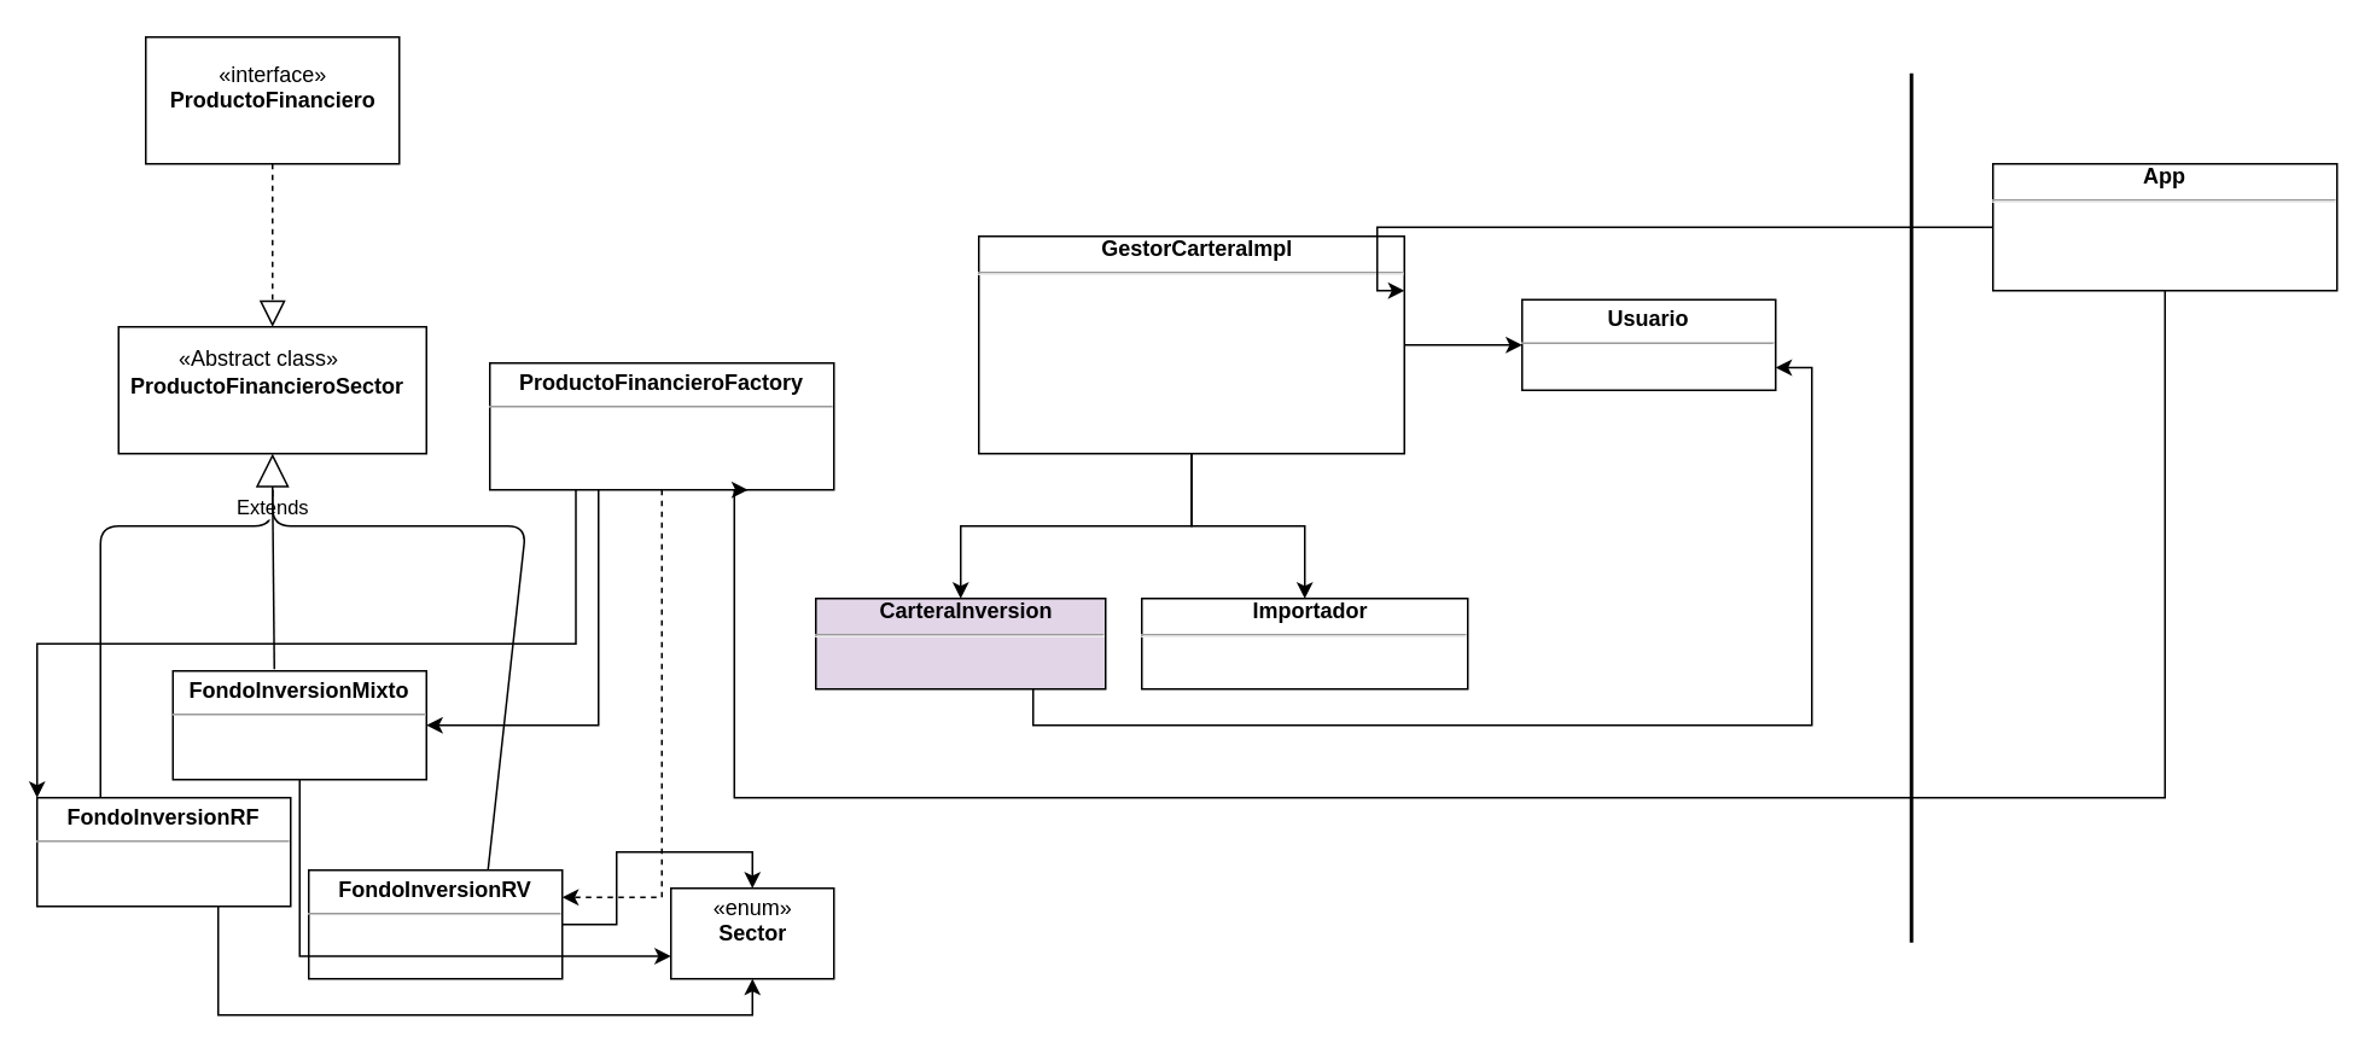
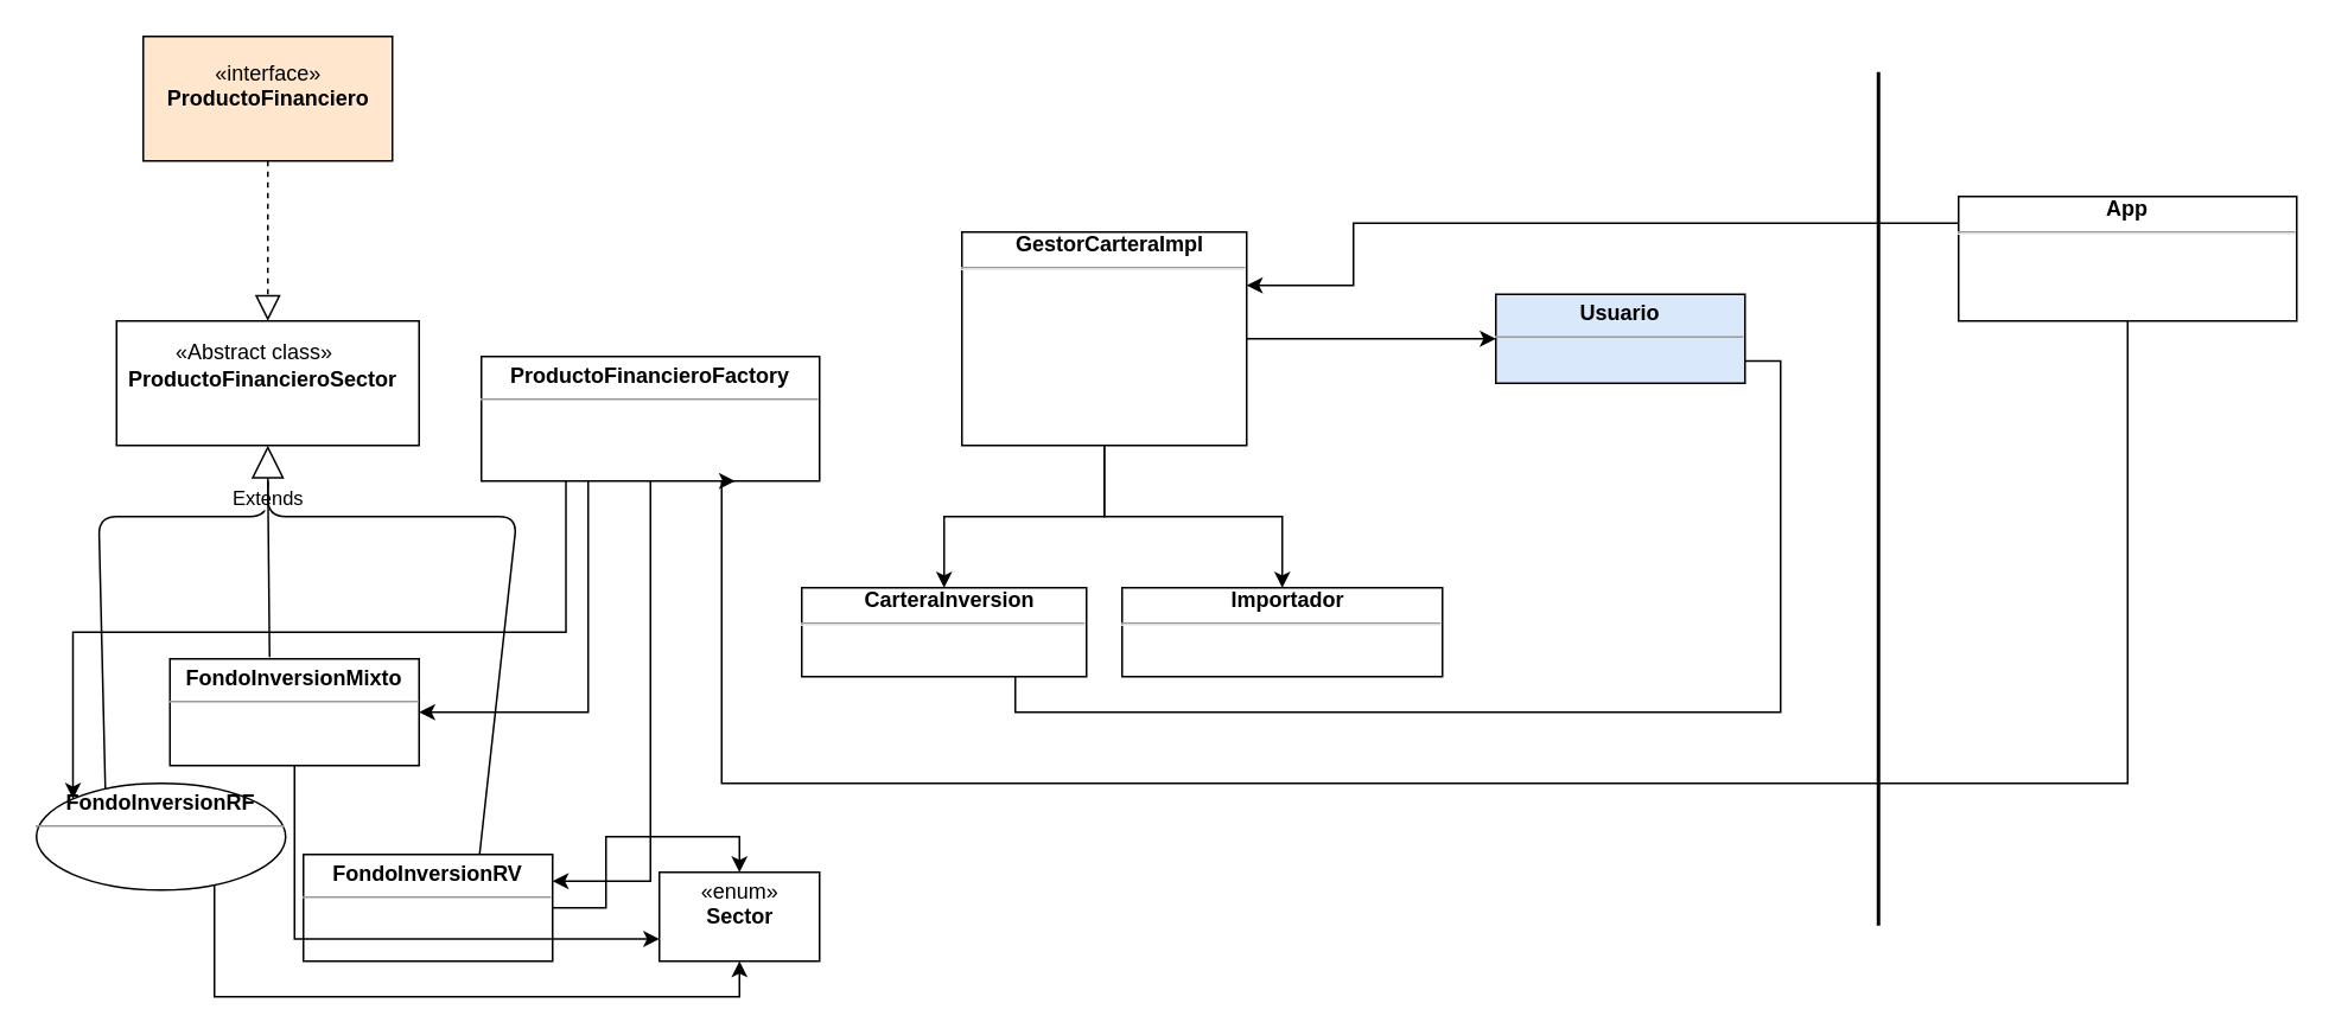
- <mxCell id="2" value="«interface»&lt;br&gt;&lt;div&gt;&lt;b&gt;ProductoFinanciero&lt;/b&gt;&lt;/div&gt;&lt;div&gt;&lt;b&gt;&lt;br&gt;&lt;/b&gt;&lt;/div&gt;" style="html=1;" vertex="1" parent="1"><mxGeometry x="80" y="20" width="140" height="70" as="geometry" /></mxCell>
+ <mxCell id="2" value="«interface»&lt;br&gt;&lt;div&gt;&lt;b&gt;ProductoFinanciero&lt;/b&gt;&lt;/div&gt;&lt;div&gt;&lt;b&gt;&lt;br&gt;&lt;/b&gt;&lt;/div&gt;" style="html=1;fillColor=#ffe6cc;" vertex="1" parent="1"><mxGeometry x="80" y="20" width="140" height="70" as="geometry" /></mxCell>
- <mxCell id="30" value="&lt;div align=&quot;center&quot;&gt;&lt;b&gt;App&lt;/b&gt;&lt;/div&gt;&lt;div align=&quot;center&quot;&gt;&lt;hr&gt;&lt;b&gt;&lt;br&gt;&lt;/b&gt;&lt;/div&gt;" style="verticalAlign=top;align=center;overflow=fill;fontSize=12;fontFamily=Helvetica;html=1;" vertex="1" parent="1"><mxGeometry x="1100" y="90" width="190" height="70" as="geometry" /></mxCell>
+ <mxCell id="30" value="&lt;div align=&quot;center&quot;&gt;&lt;b&gt;App&lt;/b&gt;&lt;/div&gt;&lt;div align=&quot;center&quot;&gt;&lt;hr&gt;&lt;b&gt;&lt;br&gt;&lt;/b&gt;&lt;/div&gt;" style="verticalAlign=top;align=center;overflow=fill;fontSize=12;fontFamily=Helvetica;html=1;" vertex="1" parent="1"><mxGeometry x="1100" y="110" width="190" height="70" as="geometry" /></mxCell>
- <mxCell id="24" value="&lt;div align=&quot;center&quot;&gt;&amp;nbsp; &lt;b&gt;GestorCarteraImpl&lt;/b&gt;&lt;/div&gt;&lt;hr&gt;" style="verticalAlign=top;align=left;overflow=fill;fontSize=12;fontFamily=Helvetica;html=1;" vertex="1" parent="1"><mxGeometry x="540" y="130" width="235" height="120" as="geometry" /></mxCell>
+ <mxCell id="24" value="&lt;div align=&quot;center&quot;&gt;&amp;nbsp; &lt;b&gt;GestorCarteraImpl&lt;/b&gt;&lt;/div&gt;&lt;hr&gt;" style="verticalAlign=top;align=left;overflow=fill;fontSize=12;fontFamily=Helvetica;html=1;" vertex="1" parent="1"><mxGeometry x="540" y="130" width="160" height="120" as="geometry" /></mxCell>
- <mxCell id="20" value="&lt;p style=&quot;margin: 0px ; margin-top: 4px ; text-align: center&quot;&gt;&lt;b&gt;Usuario&lt;br&gt;&lt;/b&gt;&lt;/p&gt;&lt;hr size=&quot;1&quot;&gt;" style="verticalAlign=top;align=left;overflow=fill;fontSize=12;fontFamily=Helvetica;html=1;" vertex="1" parent="1"><mxGeometry x="840" y="165" width="140" height="50" as="geometry" /></mxCell>
+ <mxCell id="20" value="&lt;p style=&quot;margin: 0px ; margin-top: 4px ; text-align: center&quot;&gt;&lt;b&gt;Usuario&lt;br&gt;&lt;/b&gt;&lt;/p&gt;&lt;hr size=&quot;1&quot;&gt;" style="verticalAlign=top;align=left;overflow=fill;fontSize=12;fontFamily=Helvetica;html=1;fillColor=#dae8fc;" vertex="1" parent="1"><mxGeometry x="840" y="165" width="140" height="50" as="geometry" /></mxCell>
- <mxCell id="26" style="edgeStyle=orthogonalEdgeStyle;rounded=0;orthogonalLoop=1;jettySize=auto;html=1;exitX=0.75;exitY=1;exitDx=0;exitDy=0;entryX=1;entryY=0.75;entryDx=0;entryDy=0;" edge="1" parent="1" source="27" target="20"><mxGeometry relative="1" as="geometry" /></mxCell>
+ <mxCell id="26" style="edgeStyle=orthogonalEdgeStyle;rounded=0;orthogonalLoop=1;jettySize=auto;html=1;exitX=0.75;exitY=1;exitDx=0;exitDy=0;entryX=1;entryY=0.75;entryDx=0;entryDy=0;endArrow=none;" edge="1" parent="1" source="27" target="20"><mxGeometry relative="1" as="geometry" /></mxCell>
- <mxCell id="27" value="&lt;div align=&quot;center&quot;&gt;&amp;nbsp; &lt;b&gt;CarteraInversion&lt;/b&gt;&lt;/div&gt;&lt;hr&gt;" style="verticalAlign=top;align=left;overflow=fill;fontSize=12;fontFamily=Helvetica;html=1;fillColor=#e1d5e7;" vertex="1" parent="1"><mxGeometry x="450" y="330" width="160" height="50" as="geometry" /></mxCell>
+ <mxCell id="27" value="&lt;div align=&quot;center&quot;&gt;&amp;nbsp; &lt;b&gt;CarteraInversion&lt;/b&gt;&lt;/div&gt;&lt;hr&gt;" style="verticalAlign=top;align=left;overflow=fill;fontSize=12;fontFamily=Helvetica;html=1;" vertex="1" parent="1"><mxGeometry x="450" y="330" width="160" height="50" as="geometry" /></mxCell>
- <mxCell id="16" style="edgeStyle=orthogonalEdgeStyle;rounded=0;orthogonalLoop=1;jettySize=auto;html=1;exitX=0.5;exitY=1;exitDx=0;exitDy=0;entryX=1;entryY=0.25;entryDx=0;entryDy=0;dashed=1;" edge="1" parent="1" source="18" target="8"><mxGeometry relative="1" as="geometry" /></mxCell>
+ <mxCell id="16" style="edgeStyle=orthogonalEdgeStyle;rounded=0;orthogonalLoop=1;jettySize=auto;html=1;exitX=0.5;exitY=1;exitDx=0;exitDy=0;entryX=1;entryY=0.25;entryDx=0;entryDy=0;" edge="1" parent="1" source="18" target="8"><mxGeometry relative="1" as="geometry" /></mxCell>
- <mxCell id="6" value="&lt;p style=&quot;margin: 0px ; margin-top: 4px ; text-align: center&quot;&gt;&lt;b&gt;FondoInversionRF&lt;/b&gt;&lt;/p&gt;&lt;hr size=&quot;1&quot;&gt;&lt;div style=&quot;height: 2px&quot;&gt;&lt;/div&gt;" style="verticalAlign=top;align=left;overflow=fill;fontSize=12;fontFamily=Helvetica;html=1;" vertex="1" parent="1"><mxGeometry x="20" y="440" width="140" height="60" as="geometry" /></mxCell>
+ <mxCell id="6" value="&lt;p style=&quot;margin: 0px ; margin-top: 4px ; text-align: center&quot;&gt;&lt;b&gt;FondoInversionRF&lt;/b&gt;&lt;/p&gt;&lt;hr size=&quot;1&quot;&gt;&lt;div style=&quot;height: 2px&quot;&gt;&lt;/div&gt;" style="ellipse;verticalAlign=top;align=left;overflow=fill;fontSize=12;fontFamily=Helvetica;html=1;" vertex="1" parent="1"><mxGeometry x="20" y="440" width="140" height="60" as="geometry" /></mxCell>
